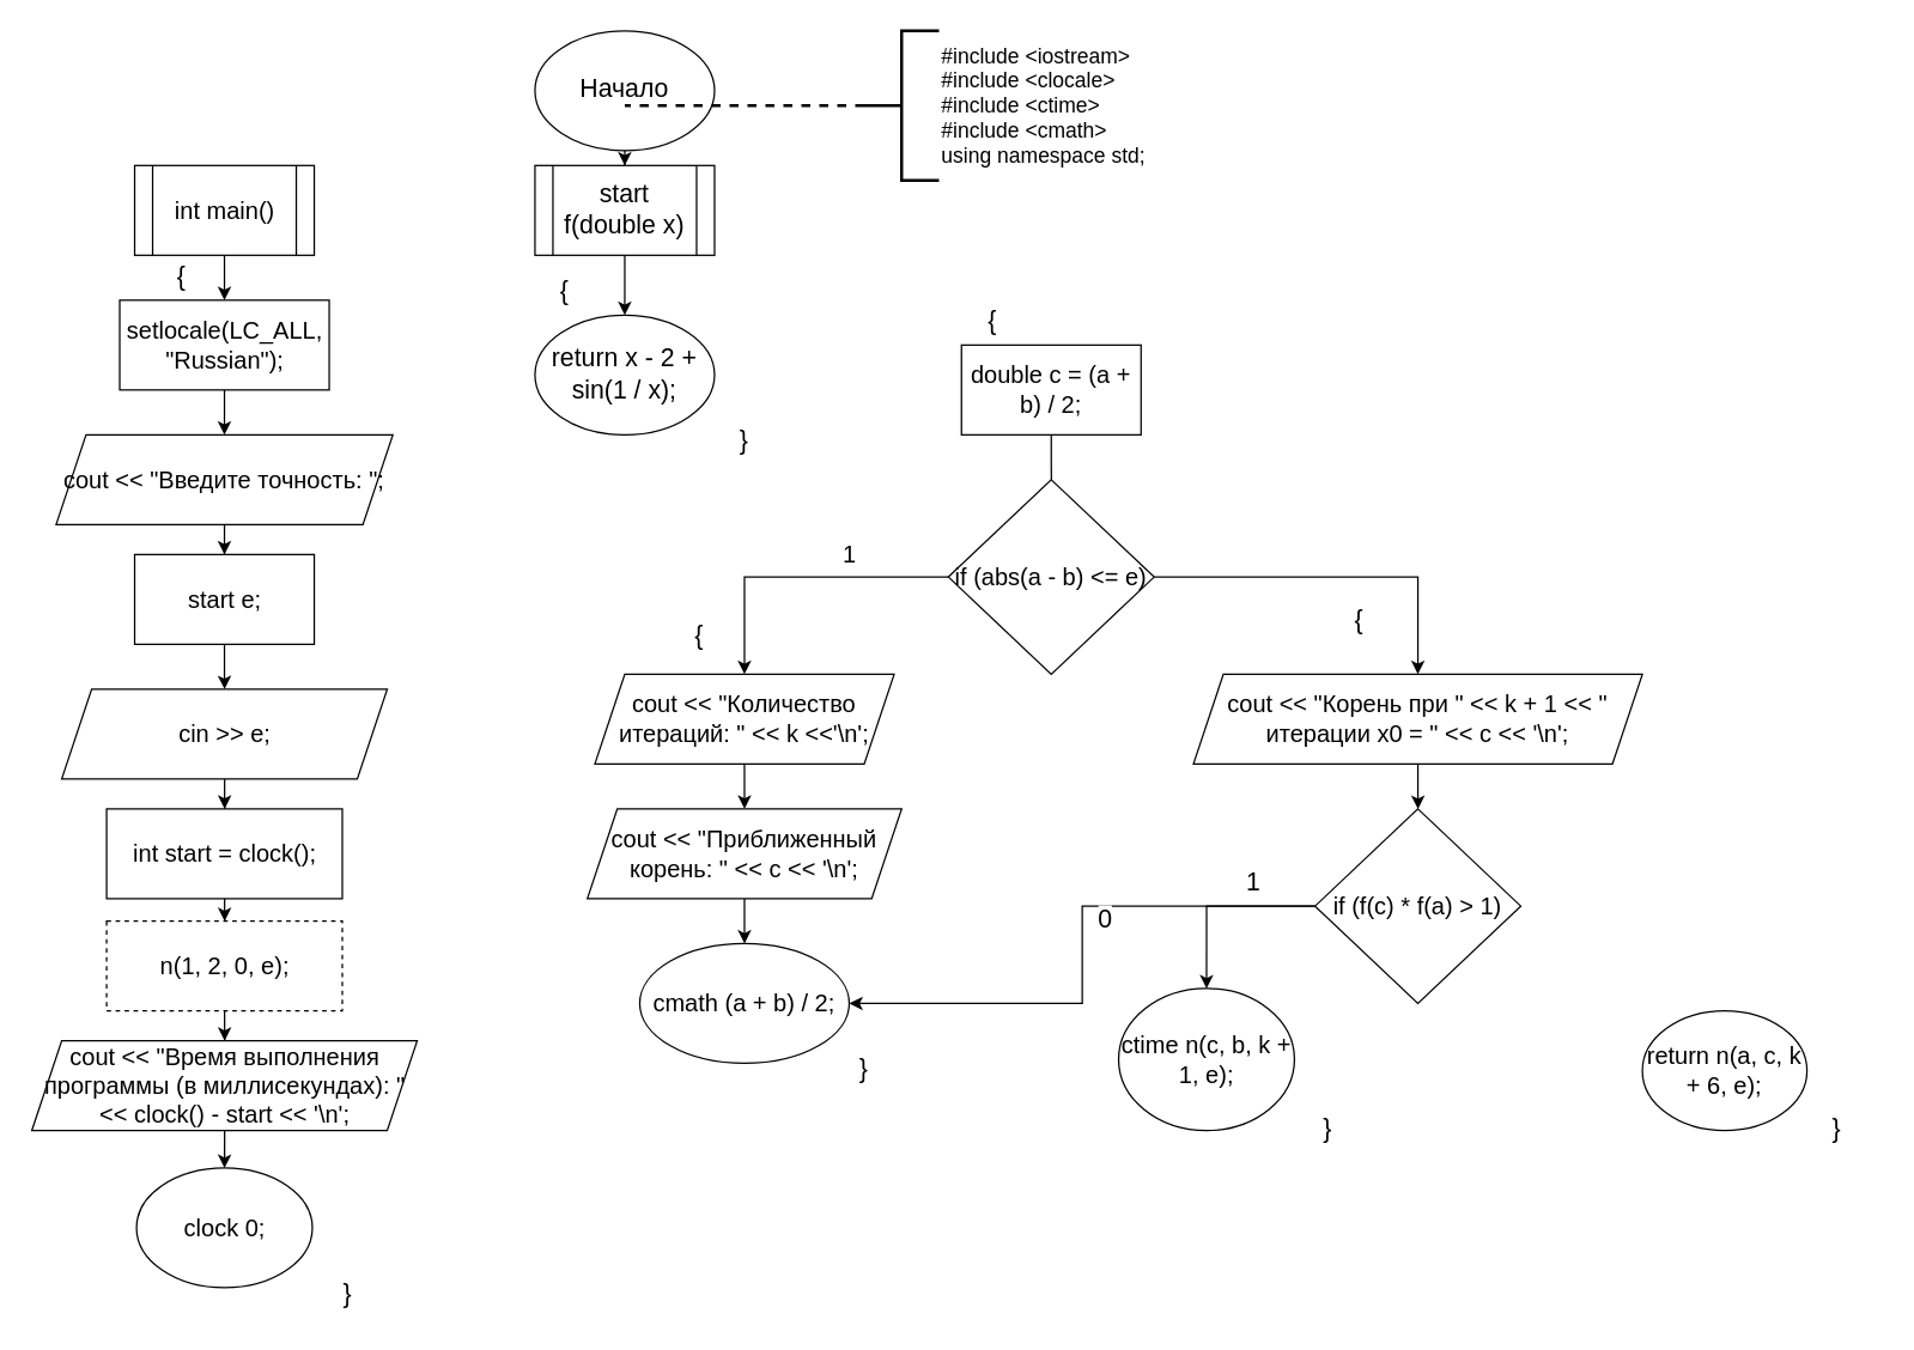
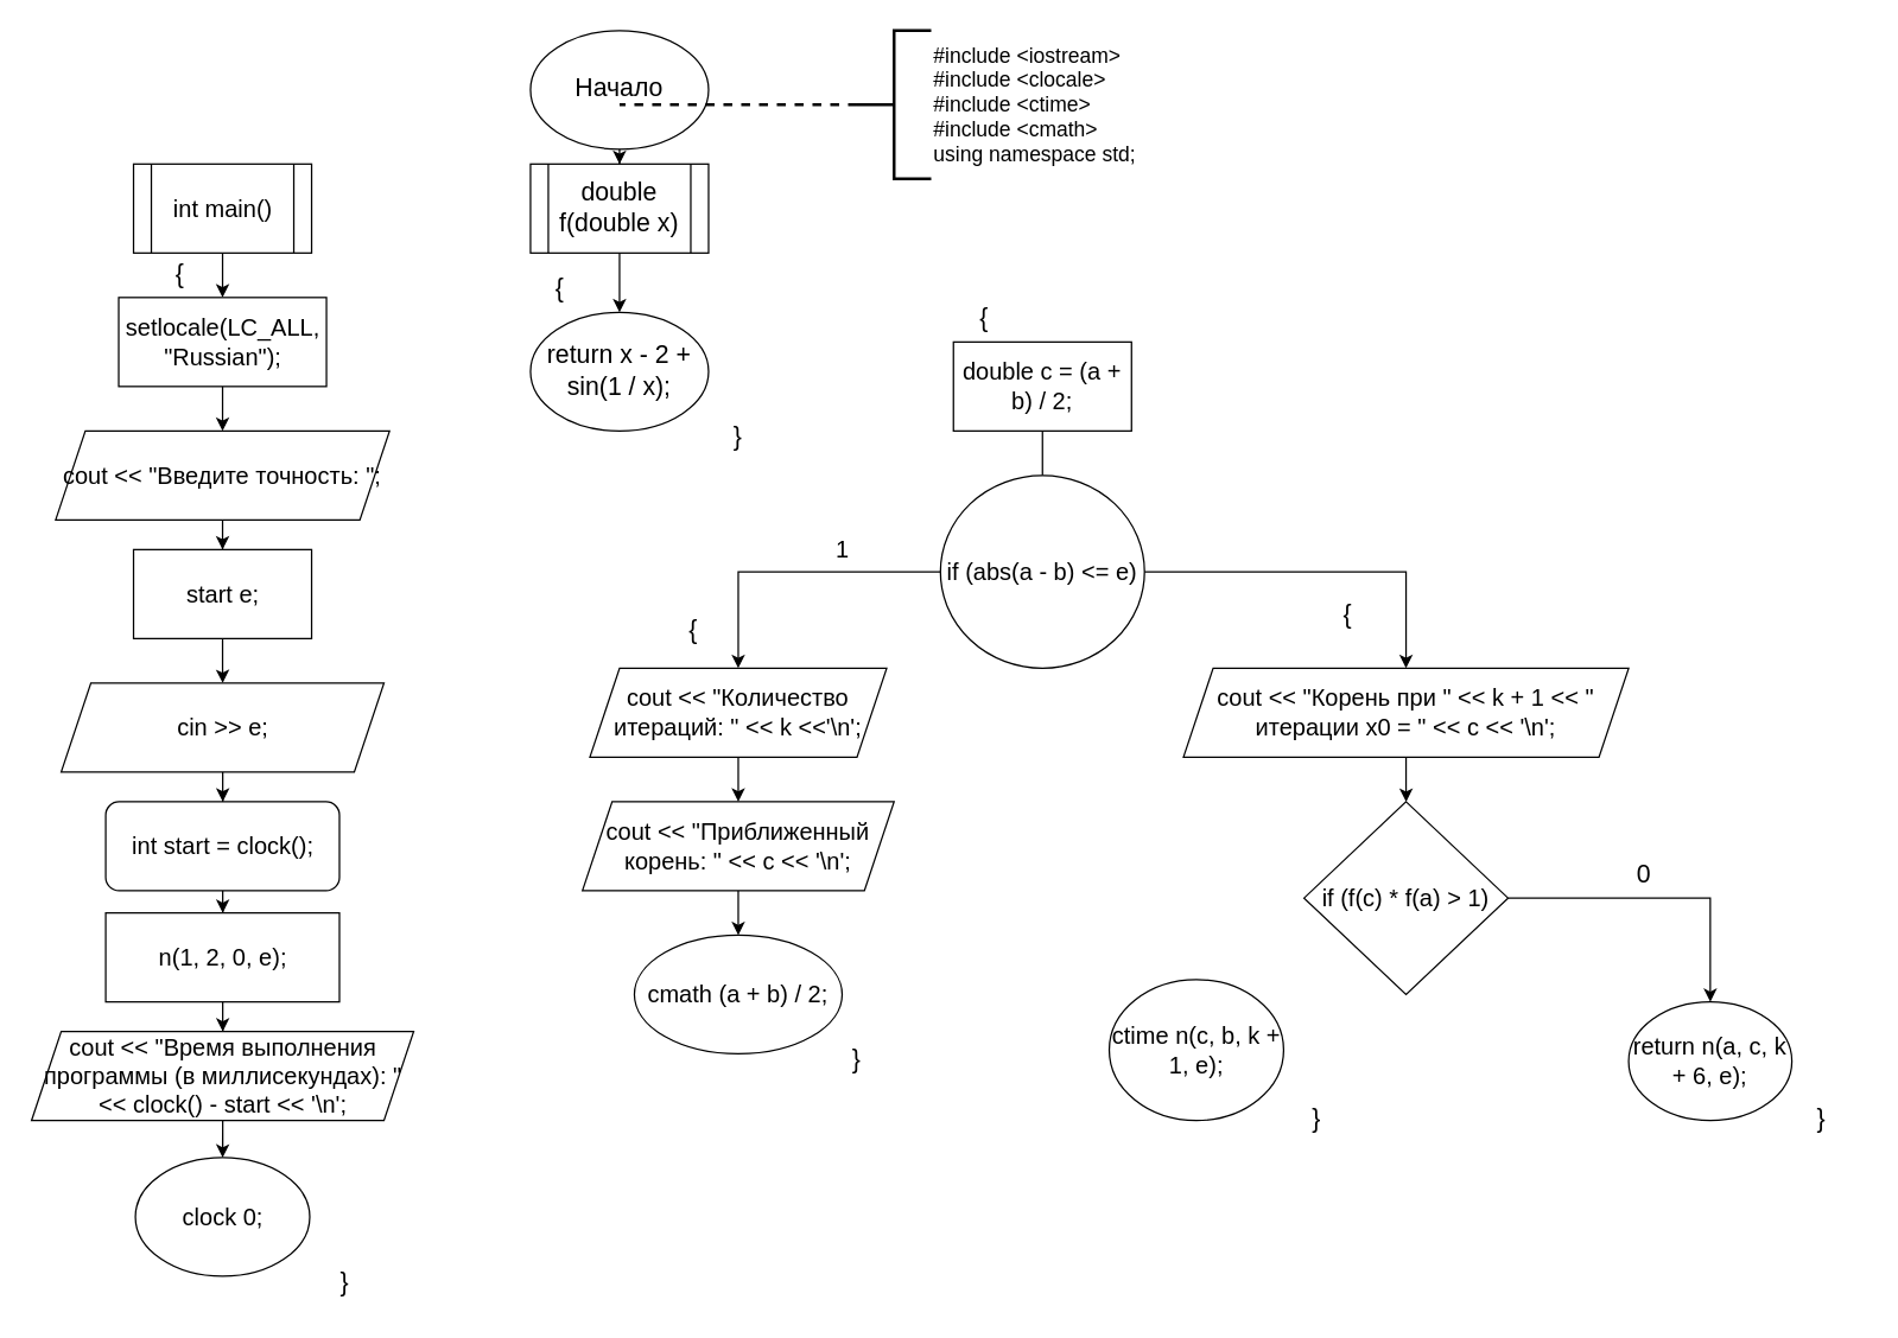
- <mxCell id="5" value="start f(double x)" style="shape=process;whiteSpace=wrap;html=1;backgroundOutline=1;fontSize=17;" vertex="1" parent="1"><mxGeometry x="357" y="110" width="120" height="60" as="geometry" /></mxCell>
+ <mxCell id="5" value="double f(double x)" style="shape=process;whiteSpace=wrap;html=1;backgroundOutline=1;fontSize=17;" vertex="1" parent="1"><mxGeometry x="357" y="110" width="120" height="60" as="geometry" /></mxCell>
- <mxCell id="15" value="if (abs(a - b) &amp;lt;= e)" style="rhombus;whiteSpace=wrap;html=1;fontSize=16;" vertex="1" parent="1"><mxGeometry x="633.25" y="320" width="137.5" height="130" as="geometry" /></mxCell>
+ <mxCell id="15" value="if (abs(a - b) &amp;lt;= e)" style="ellipse;whiteSpace=wrap;html=1;fontSize=16;" vertex="1" parent="1"><mxGeometry x="633.25" y="320" width="137.5" height="130" as="geometry" /></mxCell>
- <mxCell id="39" value="int start = clock();" style="whiteSpace=wrap;html=1;fontSize=16;" vertex="1" parent="1"><mxGeometry x="70.75" y="540" width="157.5" height="60" as="geometry" /></mxCell>
+ <mxCell id="39" value="int start = clock();" style="whiteSpace=wrap;html=1;fontSize=16;rounded=1;" vertex="1" parent="1"><mxGeometry x="70.75" y="540" width="157.5" height="60" as="geometry" /></mxCell>
- <mxCell id="23" value="1" style="edgeStyle=orthogonalEdgeStyle;rounded=0;orthogonalLoop=1;jettySize=auto;html=1;entryX=0.5;entryY=0;entryDx=0;entryDy=0;fontSize=17;" edge="1" parent="1" source="25" target="26"><mxGeometry x="-0.353" y="-15" relative="1" as="geometry"><Array as="points"><mxPoint x="806" y="605" /></Array><mxPoint as="offset" /></mxGeometry></mxCell>
- <mxCell id="41" value="n(1, 2, 0, e);" style="whiteSpace=wrap;html=1;fontSize=16;dashed=1;" vertex="1" parent="1"><mxGeometry x="70.75" y="615" width="157.5" height="60" as="geometry" /></mxCell>
+ <mxCell id="41" value="n(1, 2, 0, e);" style="whiteSpace=wrap;html=1;fontSize=16;" vertex="1" parent="1"><mxGeometry x="70.75" y="615" width="157.5" height="60" as="geometry" /></mxCell>
- <mxCell id="24" value="0" style="edgeStyle=orthogonalEdgeStyle;rounded=0;orthogonalLoop=1;jettySize=auto;html=1;fontSize=17;" edge="1" parent="1" source="25" target="20"><mxGeometry x="-0.115" y="15" relative="1" as="geometry"><mxPoint as="offset" /></mxGeometry></mxCell>
+ <mxCell id="24" value="0" style="edgeStyle=orthogonalEdgeStyle;rounded=0;orthogonalLoop=1;jettySize=auto;html=1;fontSize=17;" edge="1" parent="1" source="25" target="27"><mxGeometry x="-0.115" y="15" relative="1" as="geometry"><mxPoint as="offset" /></mxGeometry></mxCell>
